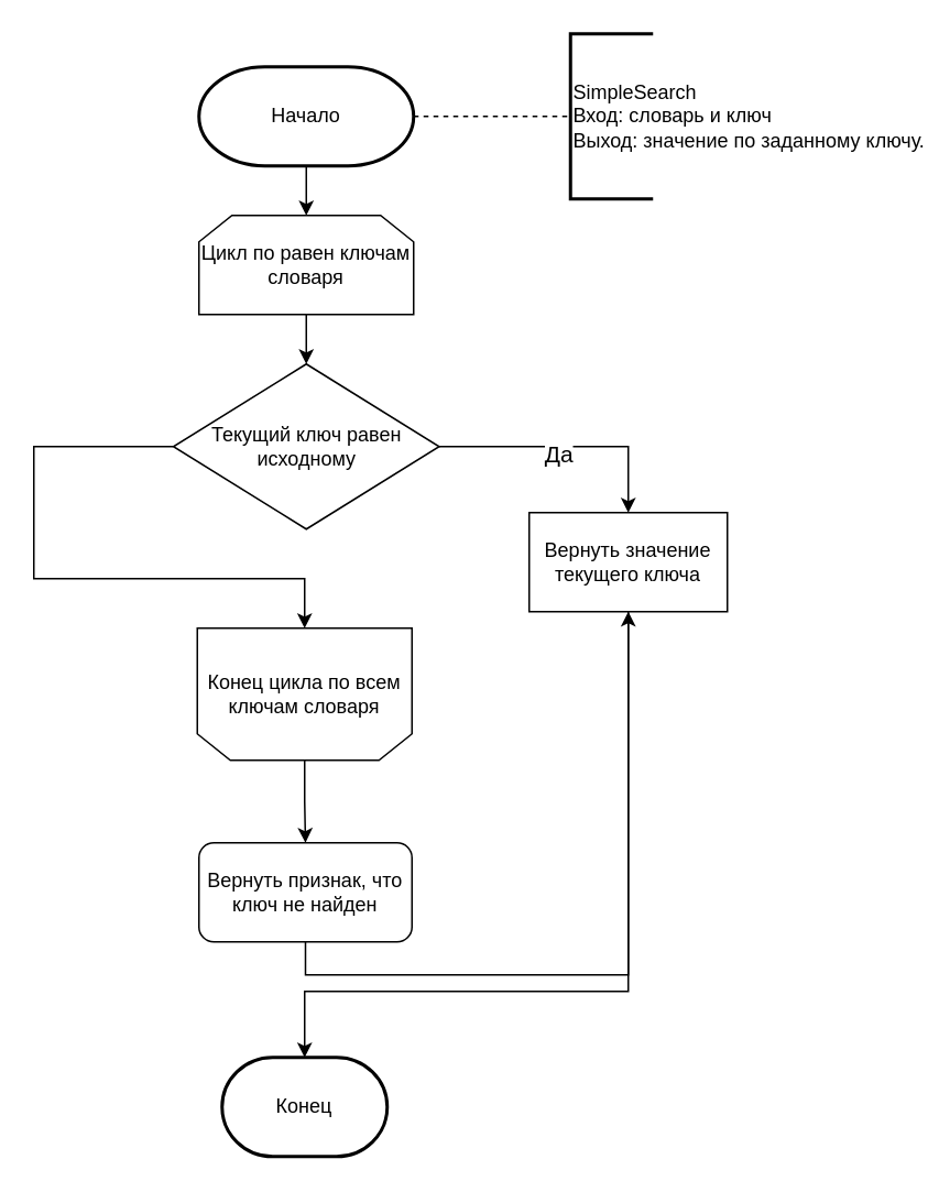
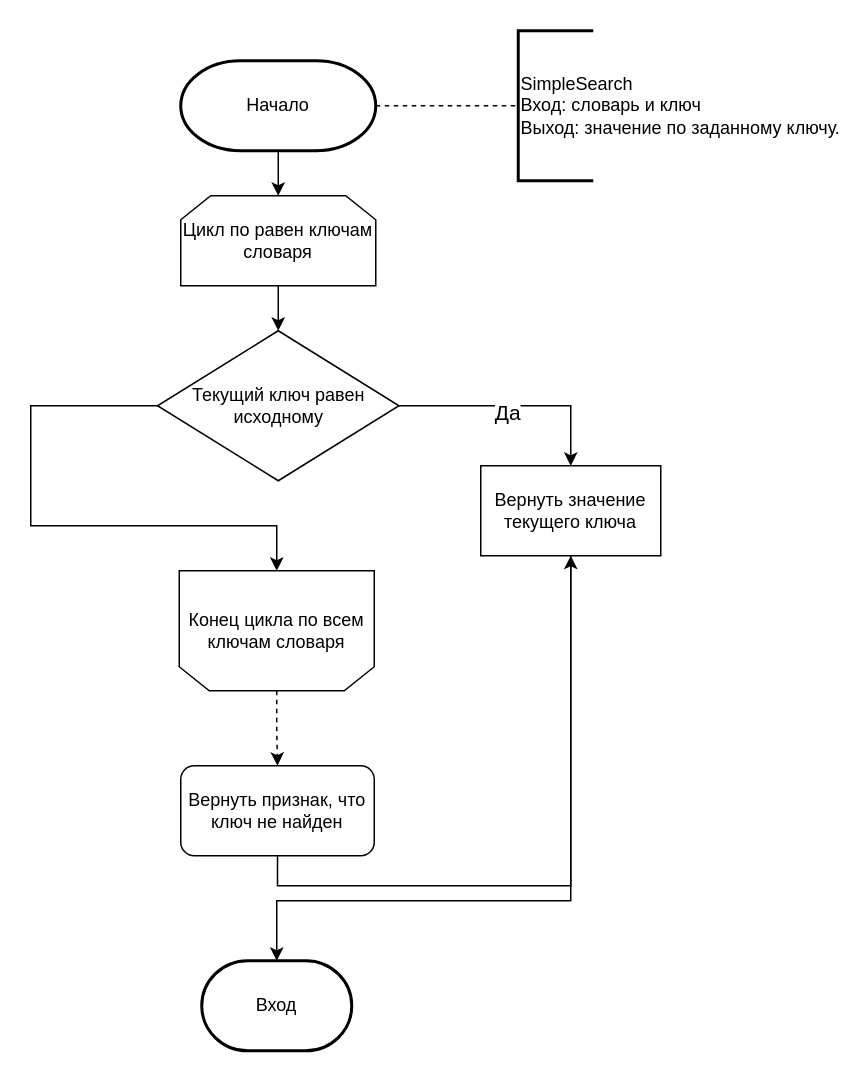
- <mxCell id="13" style="edgeStyle=orthogonalEdgeStyle;rounded=0;orthogonalLoop=1;jettySize=auto;html=1;exitX=0.5;exitY=0;exitDx=0;exitDy=0;entryX=0.5;entryY=0;entryDx=0;entryDy=0;" edge="1" parent="1" source="14" target="16"><mxGeometry relative="1" as="geometry" /></mxCell>
+ <mxCell id="13" style="edgeStyle=orthogonalEdgeStyle;rounded=0;orthogonalLoop=1;jettySize=auto;html=1;exitX=0.5;exitY=0;exitDx=0;exitDy=0;entryX=0.5;entryY=0;entryDx=0;entryDy=0;dashed=1;" edge="1" parent="1" source="14" target="16"><mxGeometry relative="1" as="geometry" /></mxCell>
- <mxCell id="5" value="Конец" style="strokeWidth=2;html=1;shape=mxgraph.flowchart.terminator;whiteSpace=wrap;" vertex="1" parent="1"><mxGeometry x="134" y="640" width="100" height="60" as="geometry" /></mxCell>
+ <mxCell id="5" value="Вход" style="strokeWidth=2;html=1;shape=mxgraph.flowchart.terminator;whiteSpace=wrap;" vertex="1" parent="1"><mxGeometry x="134" y="640" width="100" height="60" as="geometry" /></mxCell>
